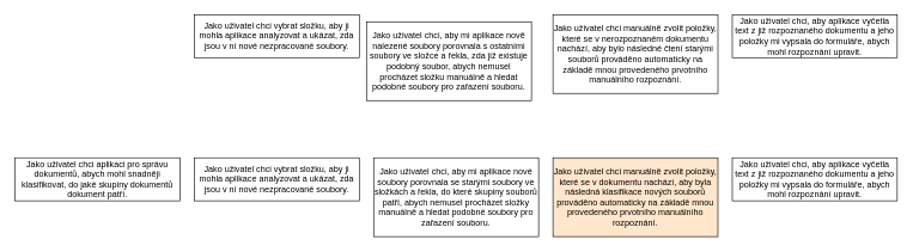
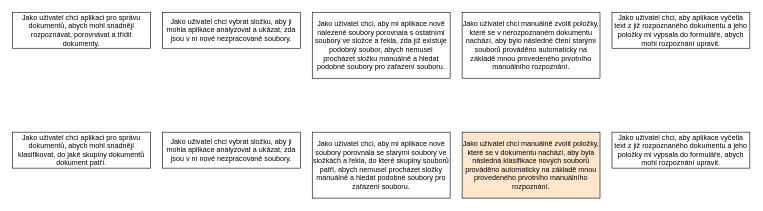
+ <mxCell id="2" value="Jako uživatel chci aplikaci pro správu dokumentů, abych mohl snadněji rozpoznávat, porovnávat&amp;nbsp;a třídit dokumenty." style="rounded=0;whiteSpace=wrap;html=1;" parent="1" vertex="1"><mxGeometry x="20" y="20" width="230" height="60" as="geometry" /></mxCell>
- <mxCell id="4" value="Jako uživatel chci, aby mi aplikace nově nalezené&amp;nbsp;soubory porovnala s ostatními soubory ve složce a řekla, zda již existuje podobný soubor, abych nemusel procházet složku manuálně a hledat podobné soubory pro zařazení souboru." style="rounded=0;whiteSpace=wrap;html=1;" parent="1" vertex="1"><mxGeometry x="510" y="30" width="230" height="110" as="geometry" /></mxCell>
+ <mxCell id="4" value="Jako uživatel chci, aby mi aplikace nově nalezené&amp;nbsp;soubory porovnala s ostatními soubory ve složce a řekla, zda již existuje podobný soubor, abych nemusel procházet složku manuálně a hledat podobné soubory pro zařazení souboru." style="rounded=0;whiteSpace=wrap;html=1;" parent="1" vertex="1"><mxGeometry x="520" y="20" width="230" height="110" as="geometry" /></mxCell>
